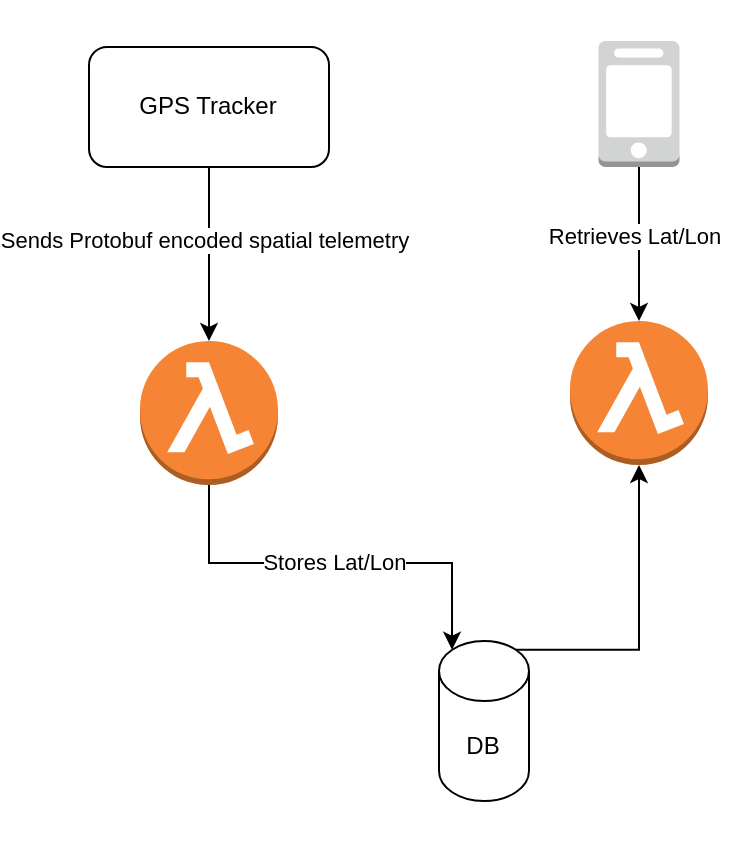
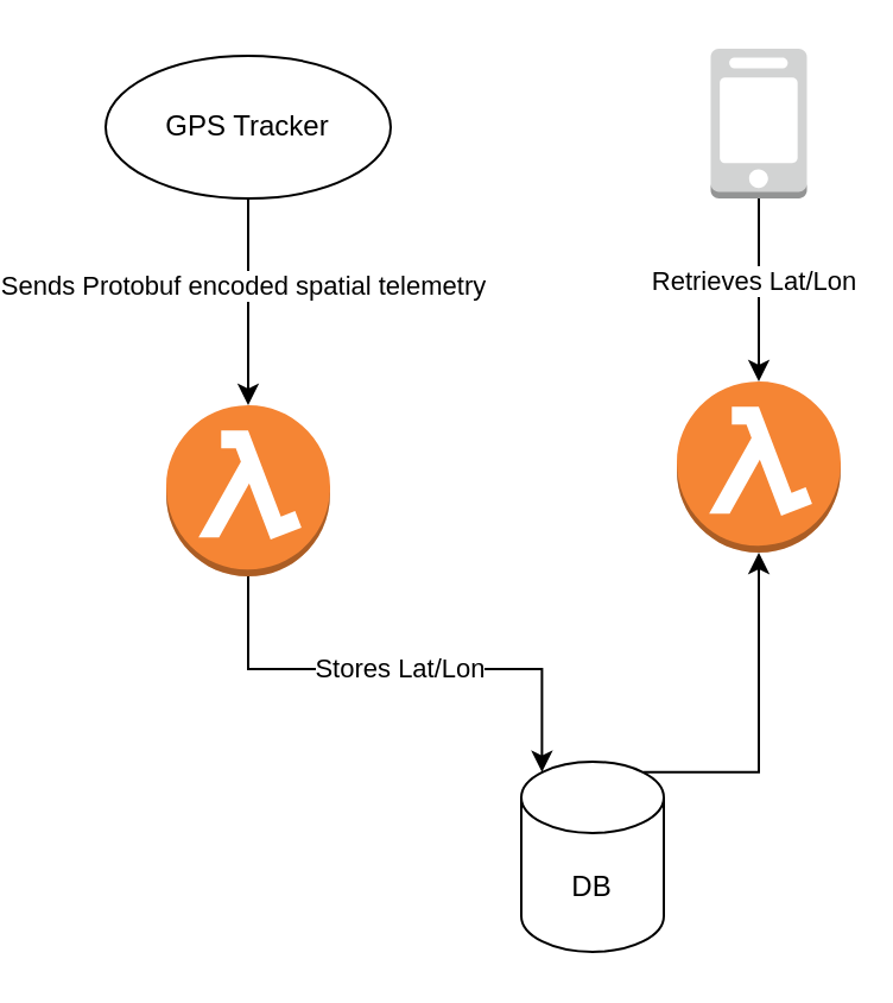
- <mxCell id="4" value="GPS Tracker" style="rounded=1;whiteSpace=wrap;html=1;" vertex="1" parent="1"><mxGeometry x="20" y="23" width="120" height="60" as="geometry" /></mxCell>
+ <mxCell id="4" value="GPS Tracker" style="ellipse;whiteSpace=wrap;html=1;" vertex="1" parent="1"><mxGeometry x="20" y="23" width="120" height="60" as="geometry" /></mxCell>
- <mxCell id="12" value="DB" style="shape=cylinder3;whiteSpace=wrap;html=1;boundedLbl=1;backgroundOutline=1;size=15;" vertex="1" parent="1"><mxGeometry x="195" y="320" width="45" height="80" as="geometry" /></mxCell>
+ <mxCell id="12" value="DB" style="shape=cylinder3;whiteSpace=wrap;html=1;boundedLbl=1;backgroundOutline=1;size=15;" vertex="1" parent="1"><mxGeometry x="195" y="320" width="60" height="80" as="geometry" /></mxCell>
